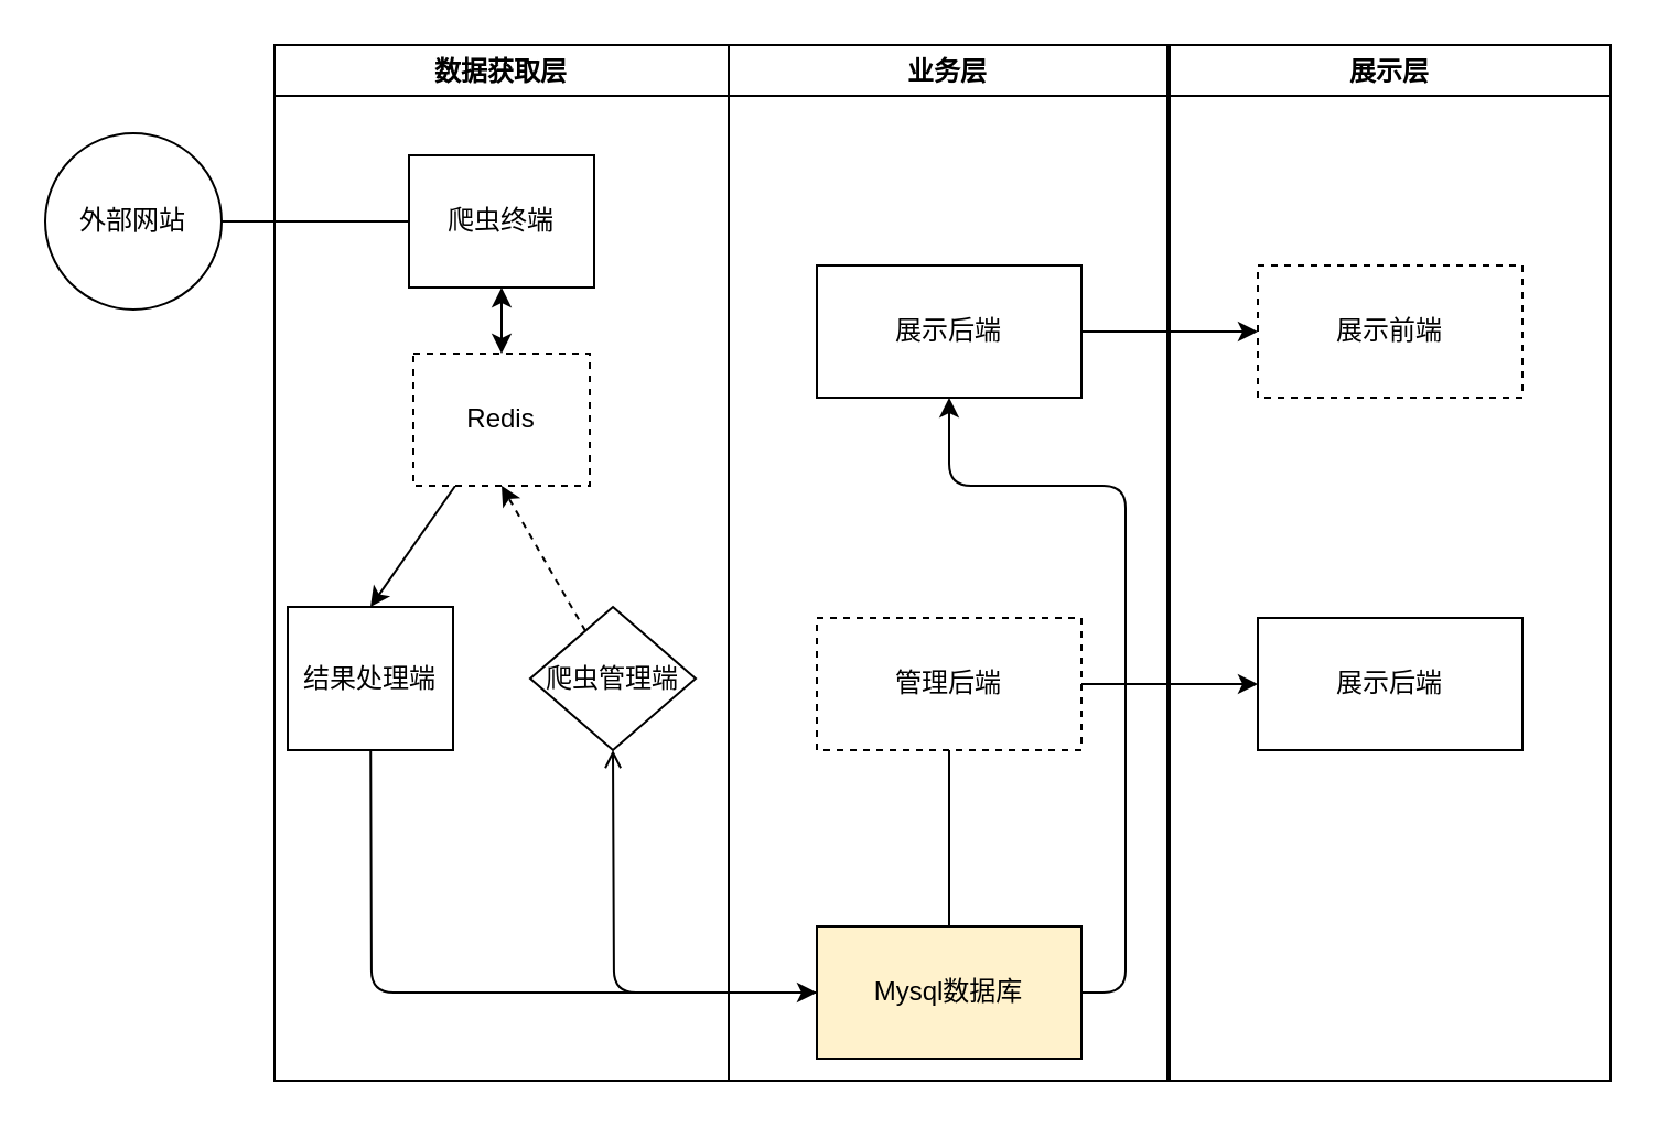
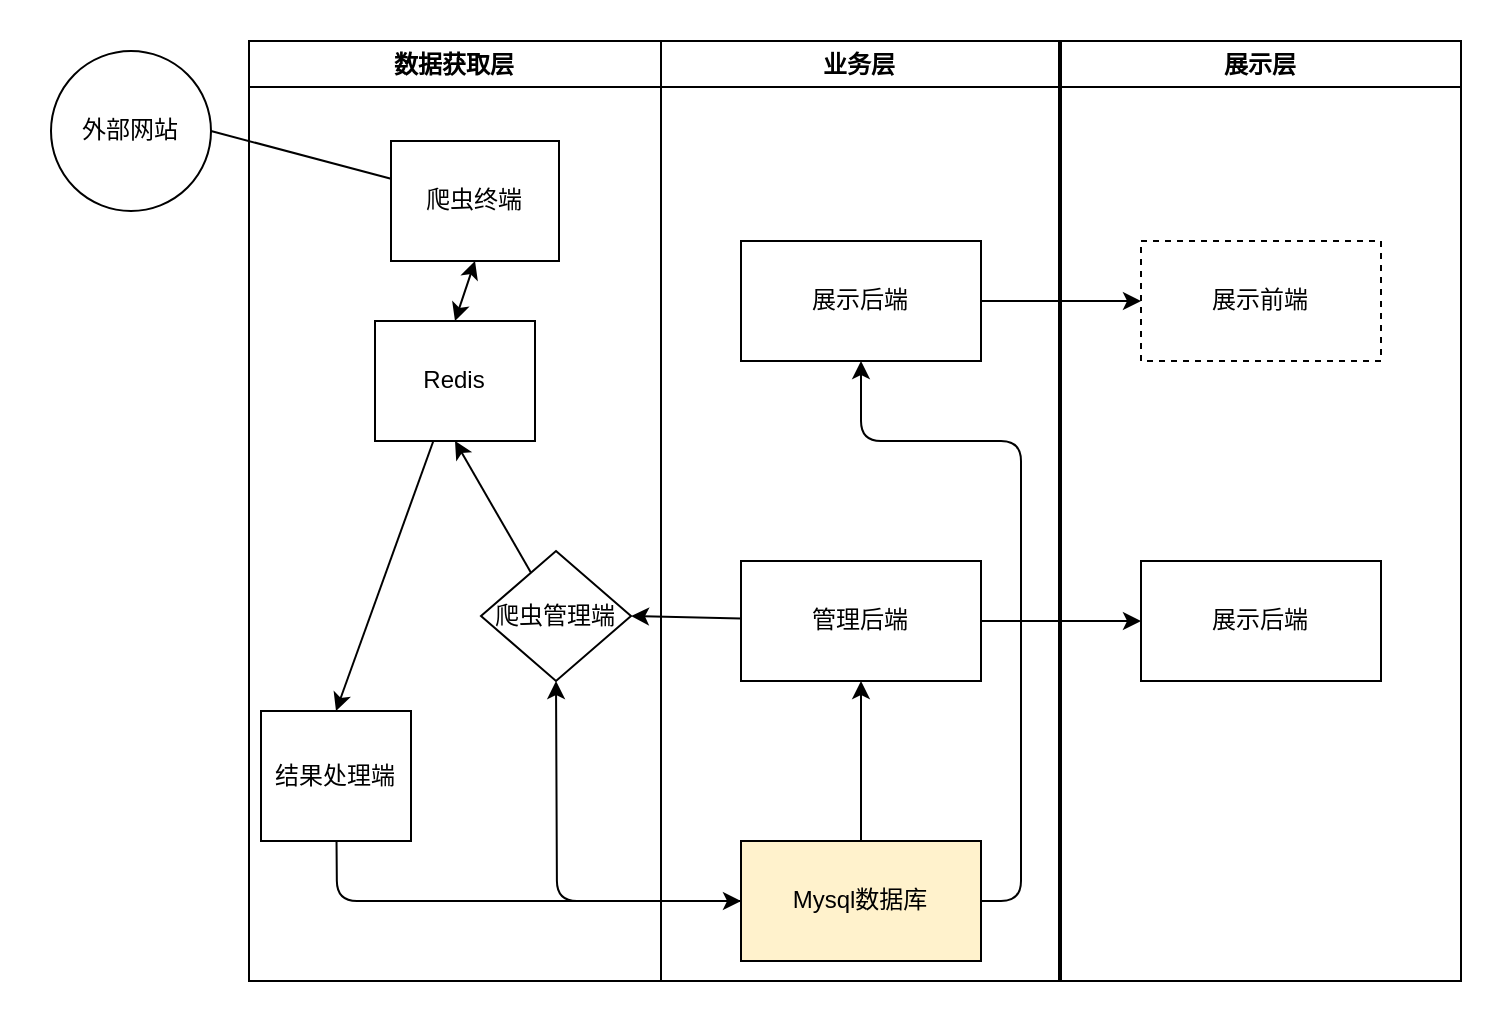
- <mxCell id="19" value="外部网站" style="ellipse;whiteSpace=wrap;html=1;aspect=fixed;" vertex="1" parent="1"><mxGeometry x="20" y="60" width="80" height="80" as="geometry" /></mxCell>
+ <mxCell id="19" value="外部网站" style="ellipse;whiteSpace=wrap;html=1;aspect=fixed;" vertex="1" parent="1"><mxGeometry x="25" y="25" width="80" height="80" as="geometry" /></mxCell>
- <mxCell id="3" value="爬虫终端" style="rounded=0;whiteSpace=wrap;html=1;" vertex="1" parent="2"><mxGeometry x="61" y="50" width="84" height="60" as="geometry" /></mxCell>
+ <mxCell id="3" value="爬虫终端" style="rounded=0;whiteSpace=wrap;html=1;" vertex="1" parent="2"><mxGeometry x="71" y="50" width="84" height="60" as="geometry" /></mxCell>
- <mxCell id="8" value="Redis" style="rounded=0;whiteSpace=wrap;html=1;dashed=1;" vertex="1" parent="2"><mxGeometry x="63" y="140" width="80" height="60" as="geometry" /></mxCell>
+ <mxCell id="8" value="Redis" style="rounded=0;whiteSpace=wrap;html=1;" vertex="1" parent="2"><mxGeometry x="63" y="140" width="80" height="60" as="geometry" /></mxCell>
- <mxCell id="5" style="edgeStyle=none;html=1;entryX=0.5;entryY=1;entryDx=0;entryDy=0;dashed=1;" edge="1" parent="2" source="6" target="8"><mxGeometry relative="1" as="geometry" /></mxCell>
+ <mxCell id="5" style="edgeStyle=none;html=1;entryX=0.5;entryY=1;entryDx=0;entryDy=0;" edge="1" parent="2" source="6" target="8"><mxGeometry relative="1" as="geometry" /></mxCell>
- <mxCell id="4" value="结果处理端" style="rounded=0;whiteSpace=wrap;html=1;" vertex="1" parent="2"><mxGeometry x="6" y="255" width="75" height="65" as="geometry" /></mxCell>
+ <mxCell id="4" value="结果处理端" style="rounded=0;whiteSpace=wrap;html=1;" vertex="1" parent="2"><mxGeometry x="6" y="335" width="75" height="65" as="geometry" /></mxCell>
+ <mxCell id="22" style="edgeStyle=none;html=1;entryX=1;entryY=0.5;entryDx=0;entryDy=0;" edge="1" parent="1" source="12" target="6"><mxGeometry relative="1" as="geometry" /></mxCell>
- <mxCell id="12" value="管理后端" style="rounded=0;whiteSpace=wrap;html=1;dashed=1;" vertex="1" parent="10"><mxGeometry x="40" y="260" width="120" height="60" as="geometry" /></mxCell>
+ <mxCell id="12" value="管理后端" style="rounded=0;whiteSpace=wrap;html=1;" vertex="1" parent="10"><mxGeometry x="40" y="260" width="120" height="60" as="geometry" /></mxCell>
- <mxCell id="13" style="edgeStyle=none;html=1;entryX=0.5;entryY=1;entryDx=0;entryDy=0;endArrow=none;" edge="1" parent="10" source="15" target="12"><mxGeometry relative="1" as="geometry" /></mxCell>
+ <mxCell id="13" style="edgeStyle=none;html=1;entryX=0.5;entryY=1;entryDx=0;entryDy=0;" edge="1" parent="10" source="15" target="12"><mxGeometry relative="1" as="geometry" /></mxCell>
- <mxCell id="21" style="edgeStyle=none;html=1;entryX=0.5;entryY=1;entryDx=0;entryDy=0;endArrow=open;" edge="1" parent="1" source="15" target="6"><mxGeometry relative="1" as="geometry"><Array as="points"><mxPoint x="278" y="450" /></Array></mxGeometry></mxCell>
+ <mxCell id="21" style="edgeStyle=none;html=1;entryX=0.5;entryY=1;entryDx=0;entryDy=0;" edge="1" parent="1" source="15" target="6"><mxGeometry relative="1" as="geometry"><Array as="points"><mxPoint x="278" y="450" /></Array></mxGeometry></mxCell>
